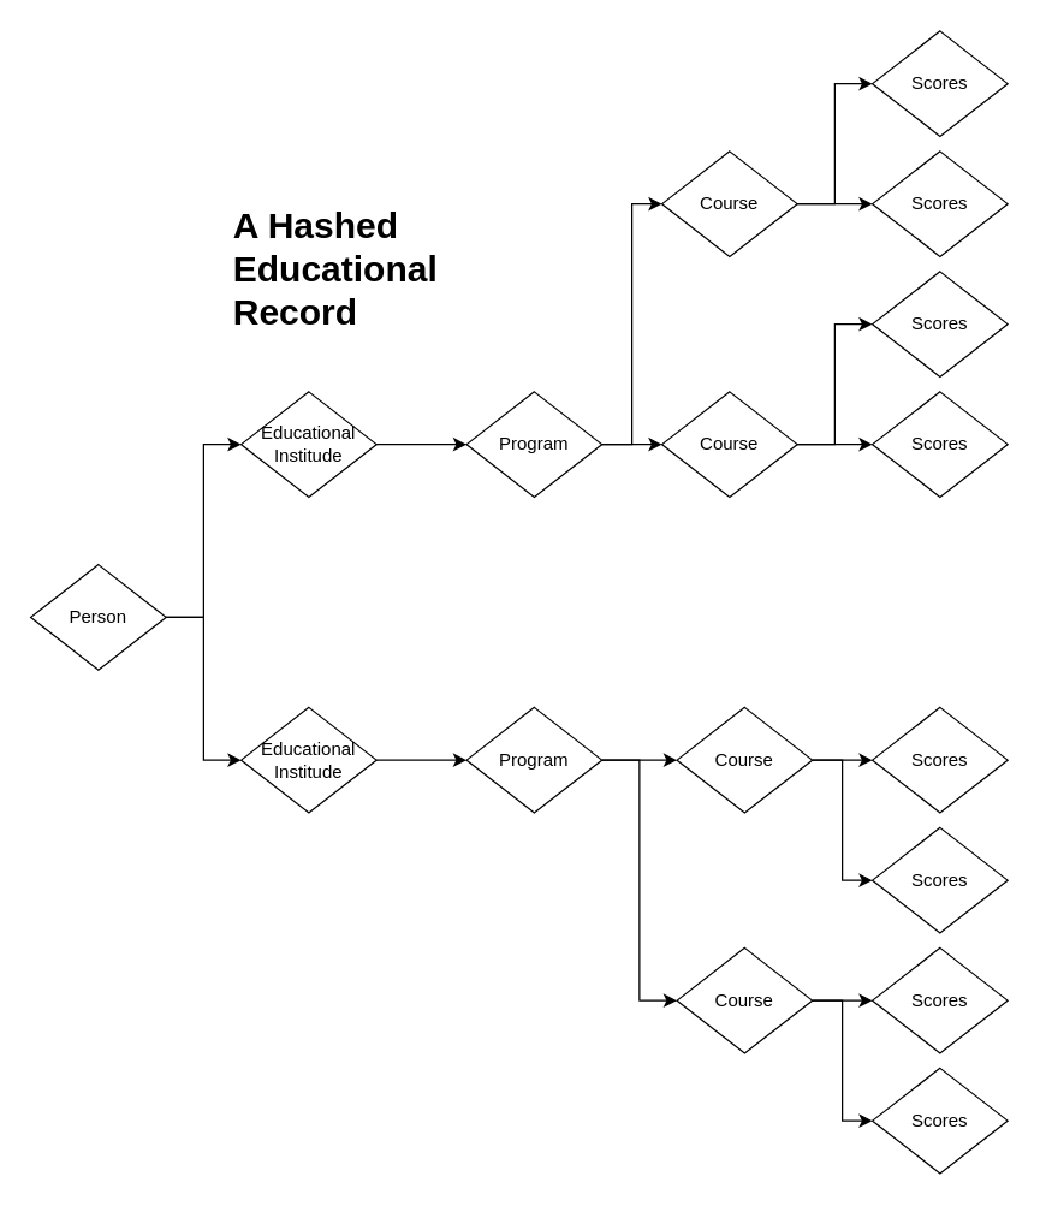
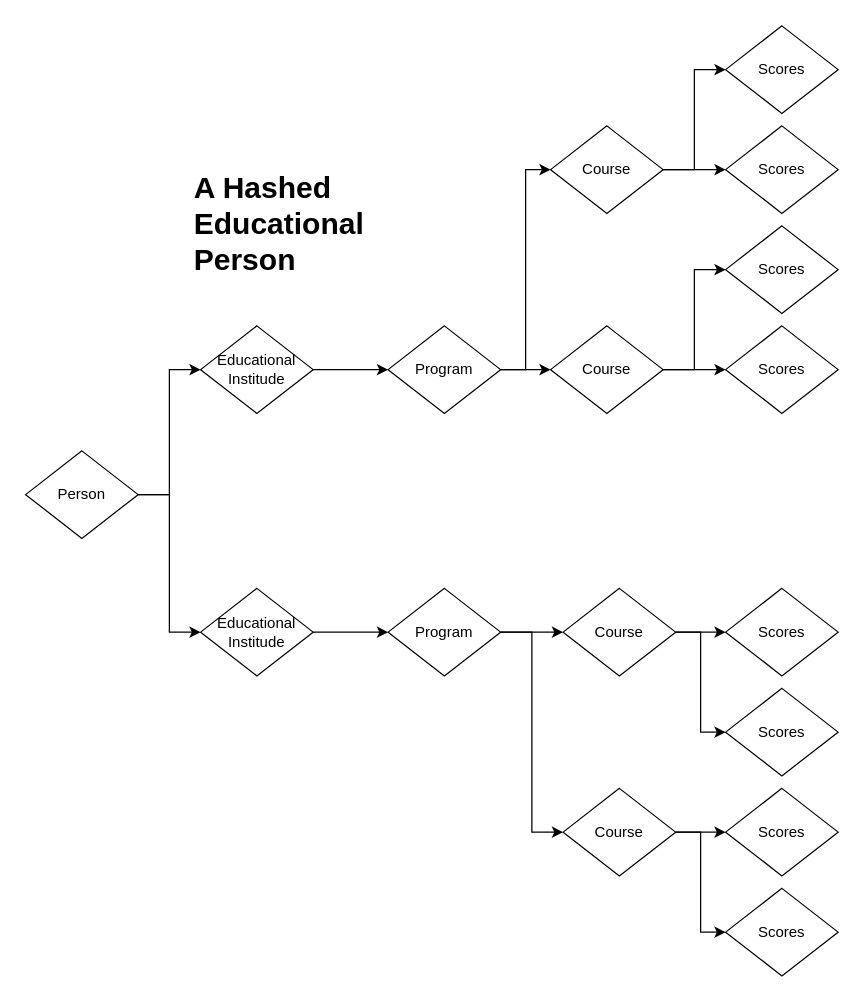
- <mxCell id="35" value="&lt;h1&gt;A Hashed Educational Record&lt;/h1&gt;" style="text;html=1;strokeColor=none;fillColor=none;spacing=5;spacingTop=-20;whiteSpace=wrap;overflow=hidden;rounded=0;" vertex="1" parent="1"><mxGeometry x="150" y="130" width="190" height="120" as="geometry" /></mxCell>
+ <mxCell id="35" value="&lt;h1&gt;A Hashed Educational Person&lt;/h1&gt;" style="text;html=1;strokeColor=none;fillColor=none;spacing=5;spacingTop=-20;whiteSpace=wrap;overflow=hidden;rounded=0;" vertex="1" parent="1"><mxGeometry x="150" y="130" width="190" height="120" as="geometry" /></mxCell>
- <mxCell id="4" value="Person" style="shape=rhombus;html=1;dashed=0;whiteSpace=wrap;perimeter=rhombusPerimeter;" vertex="1" parent="1"><mxGeometry x="20" y="375" width="90" height="70" as="geometry" /></mxCell>
+ <mxCell id="4" value="Person" style="shape=rhombus;html=1;dashed=0;whiteSpace=wrap;perimeter=rhombusPerimeter;" vertex="1" parent="1"><mxGeometry x="20" y="360" width="90" height="70" as="geometry" /></mxCell>
